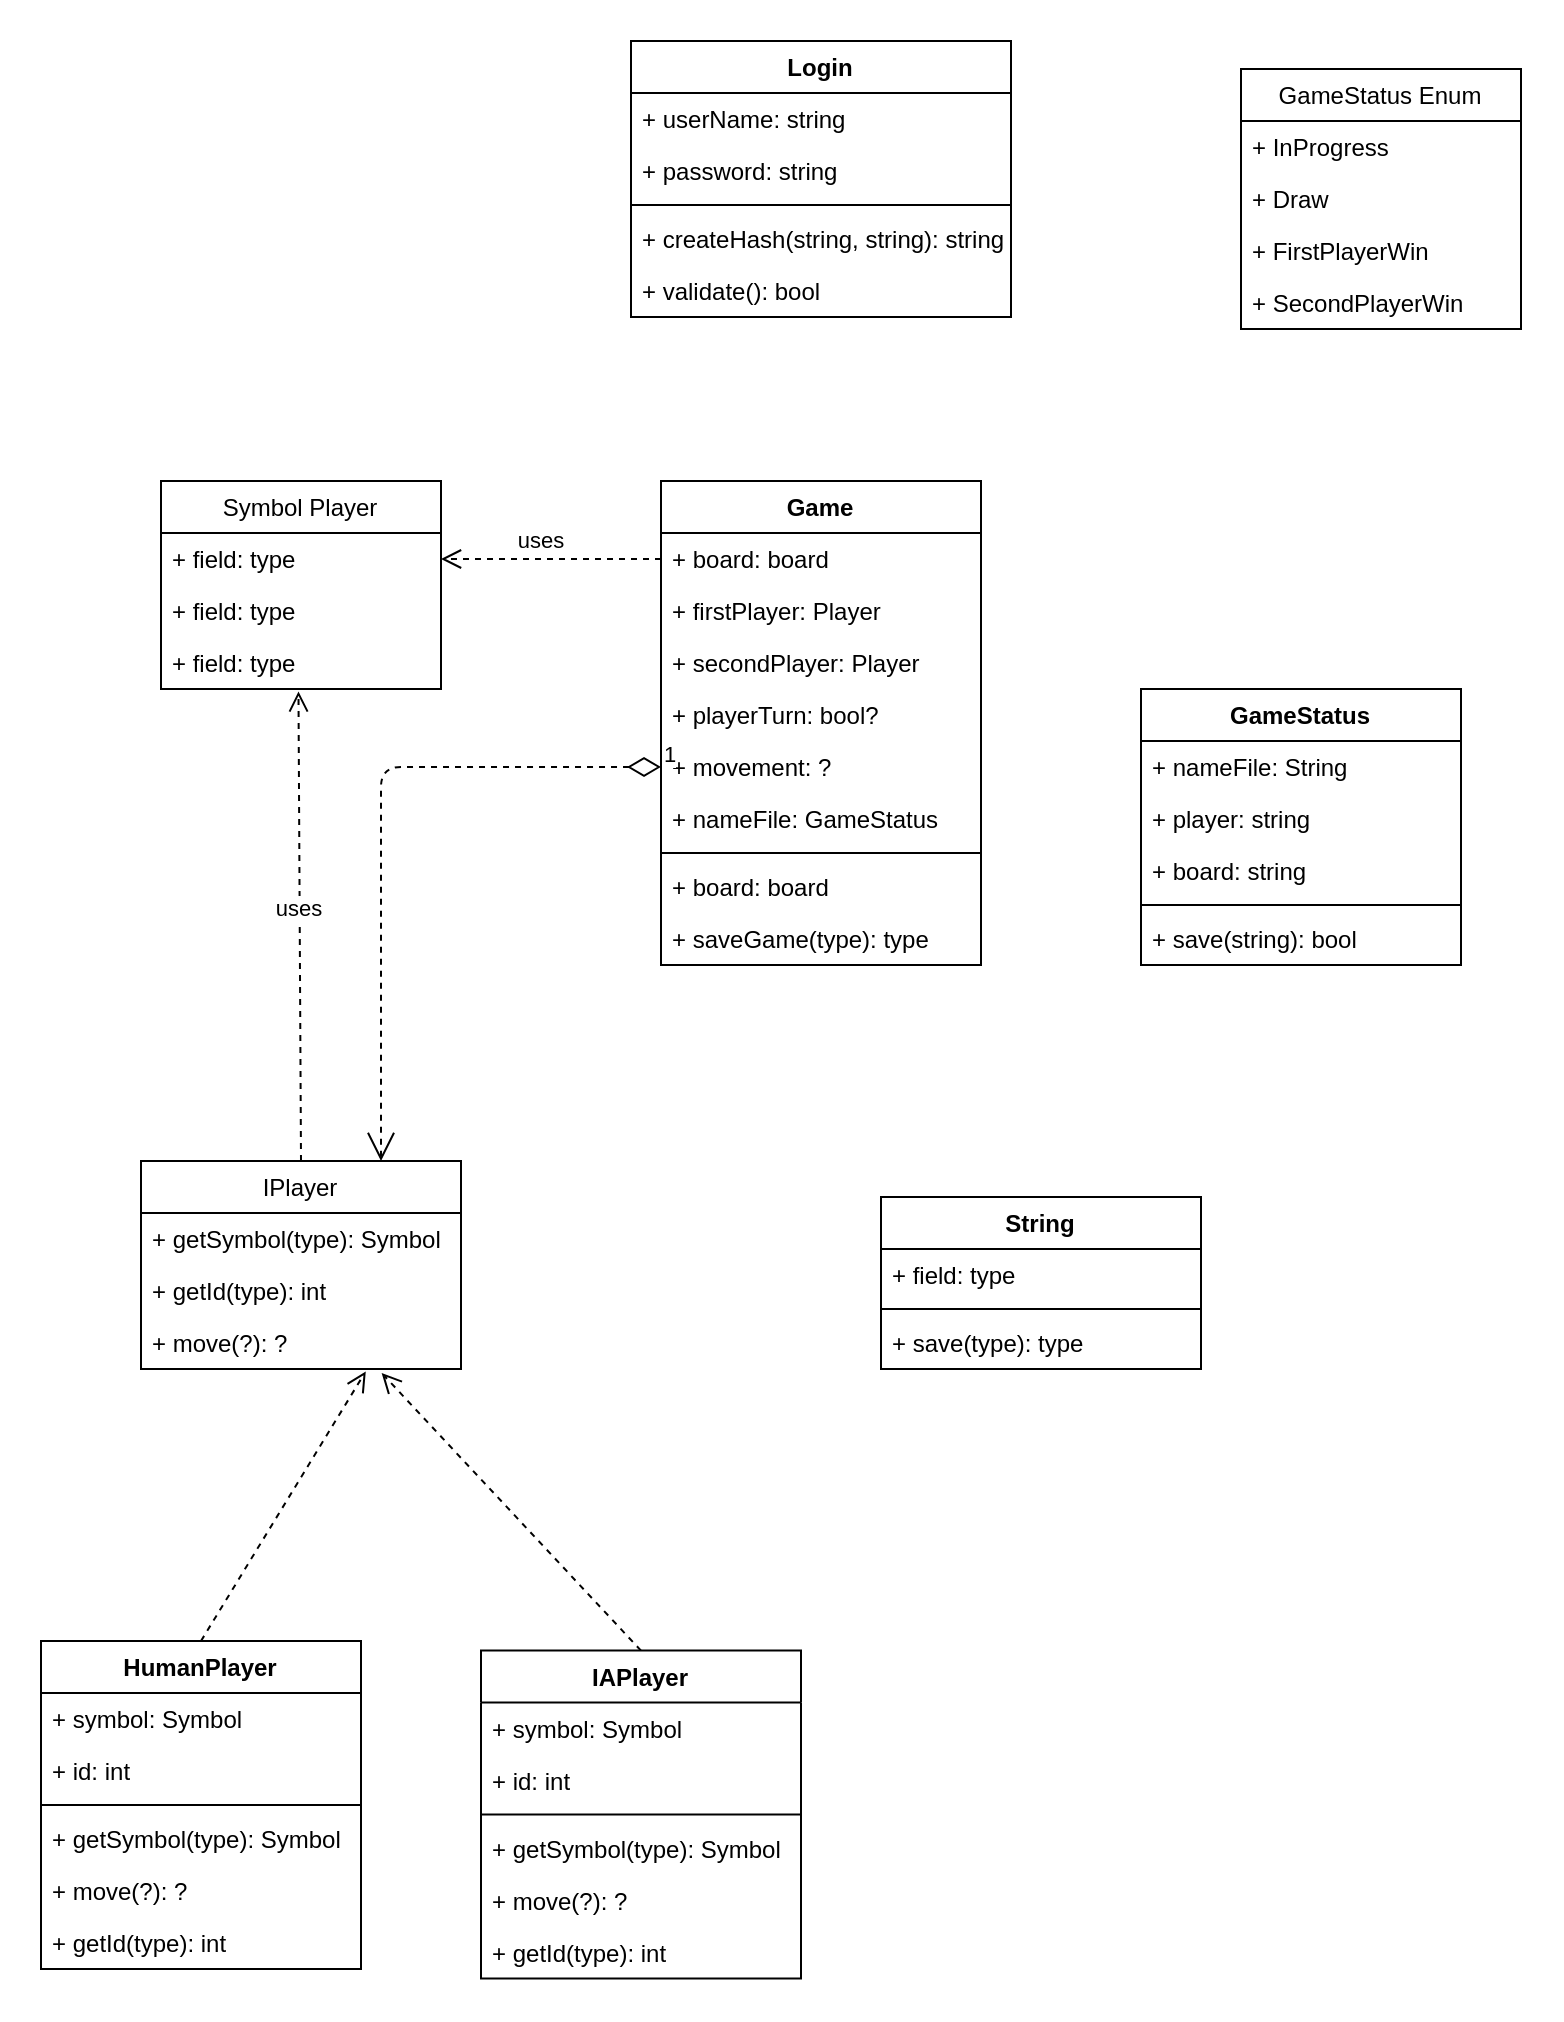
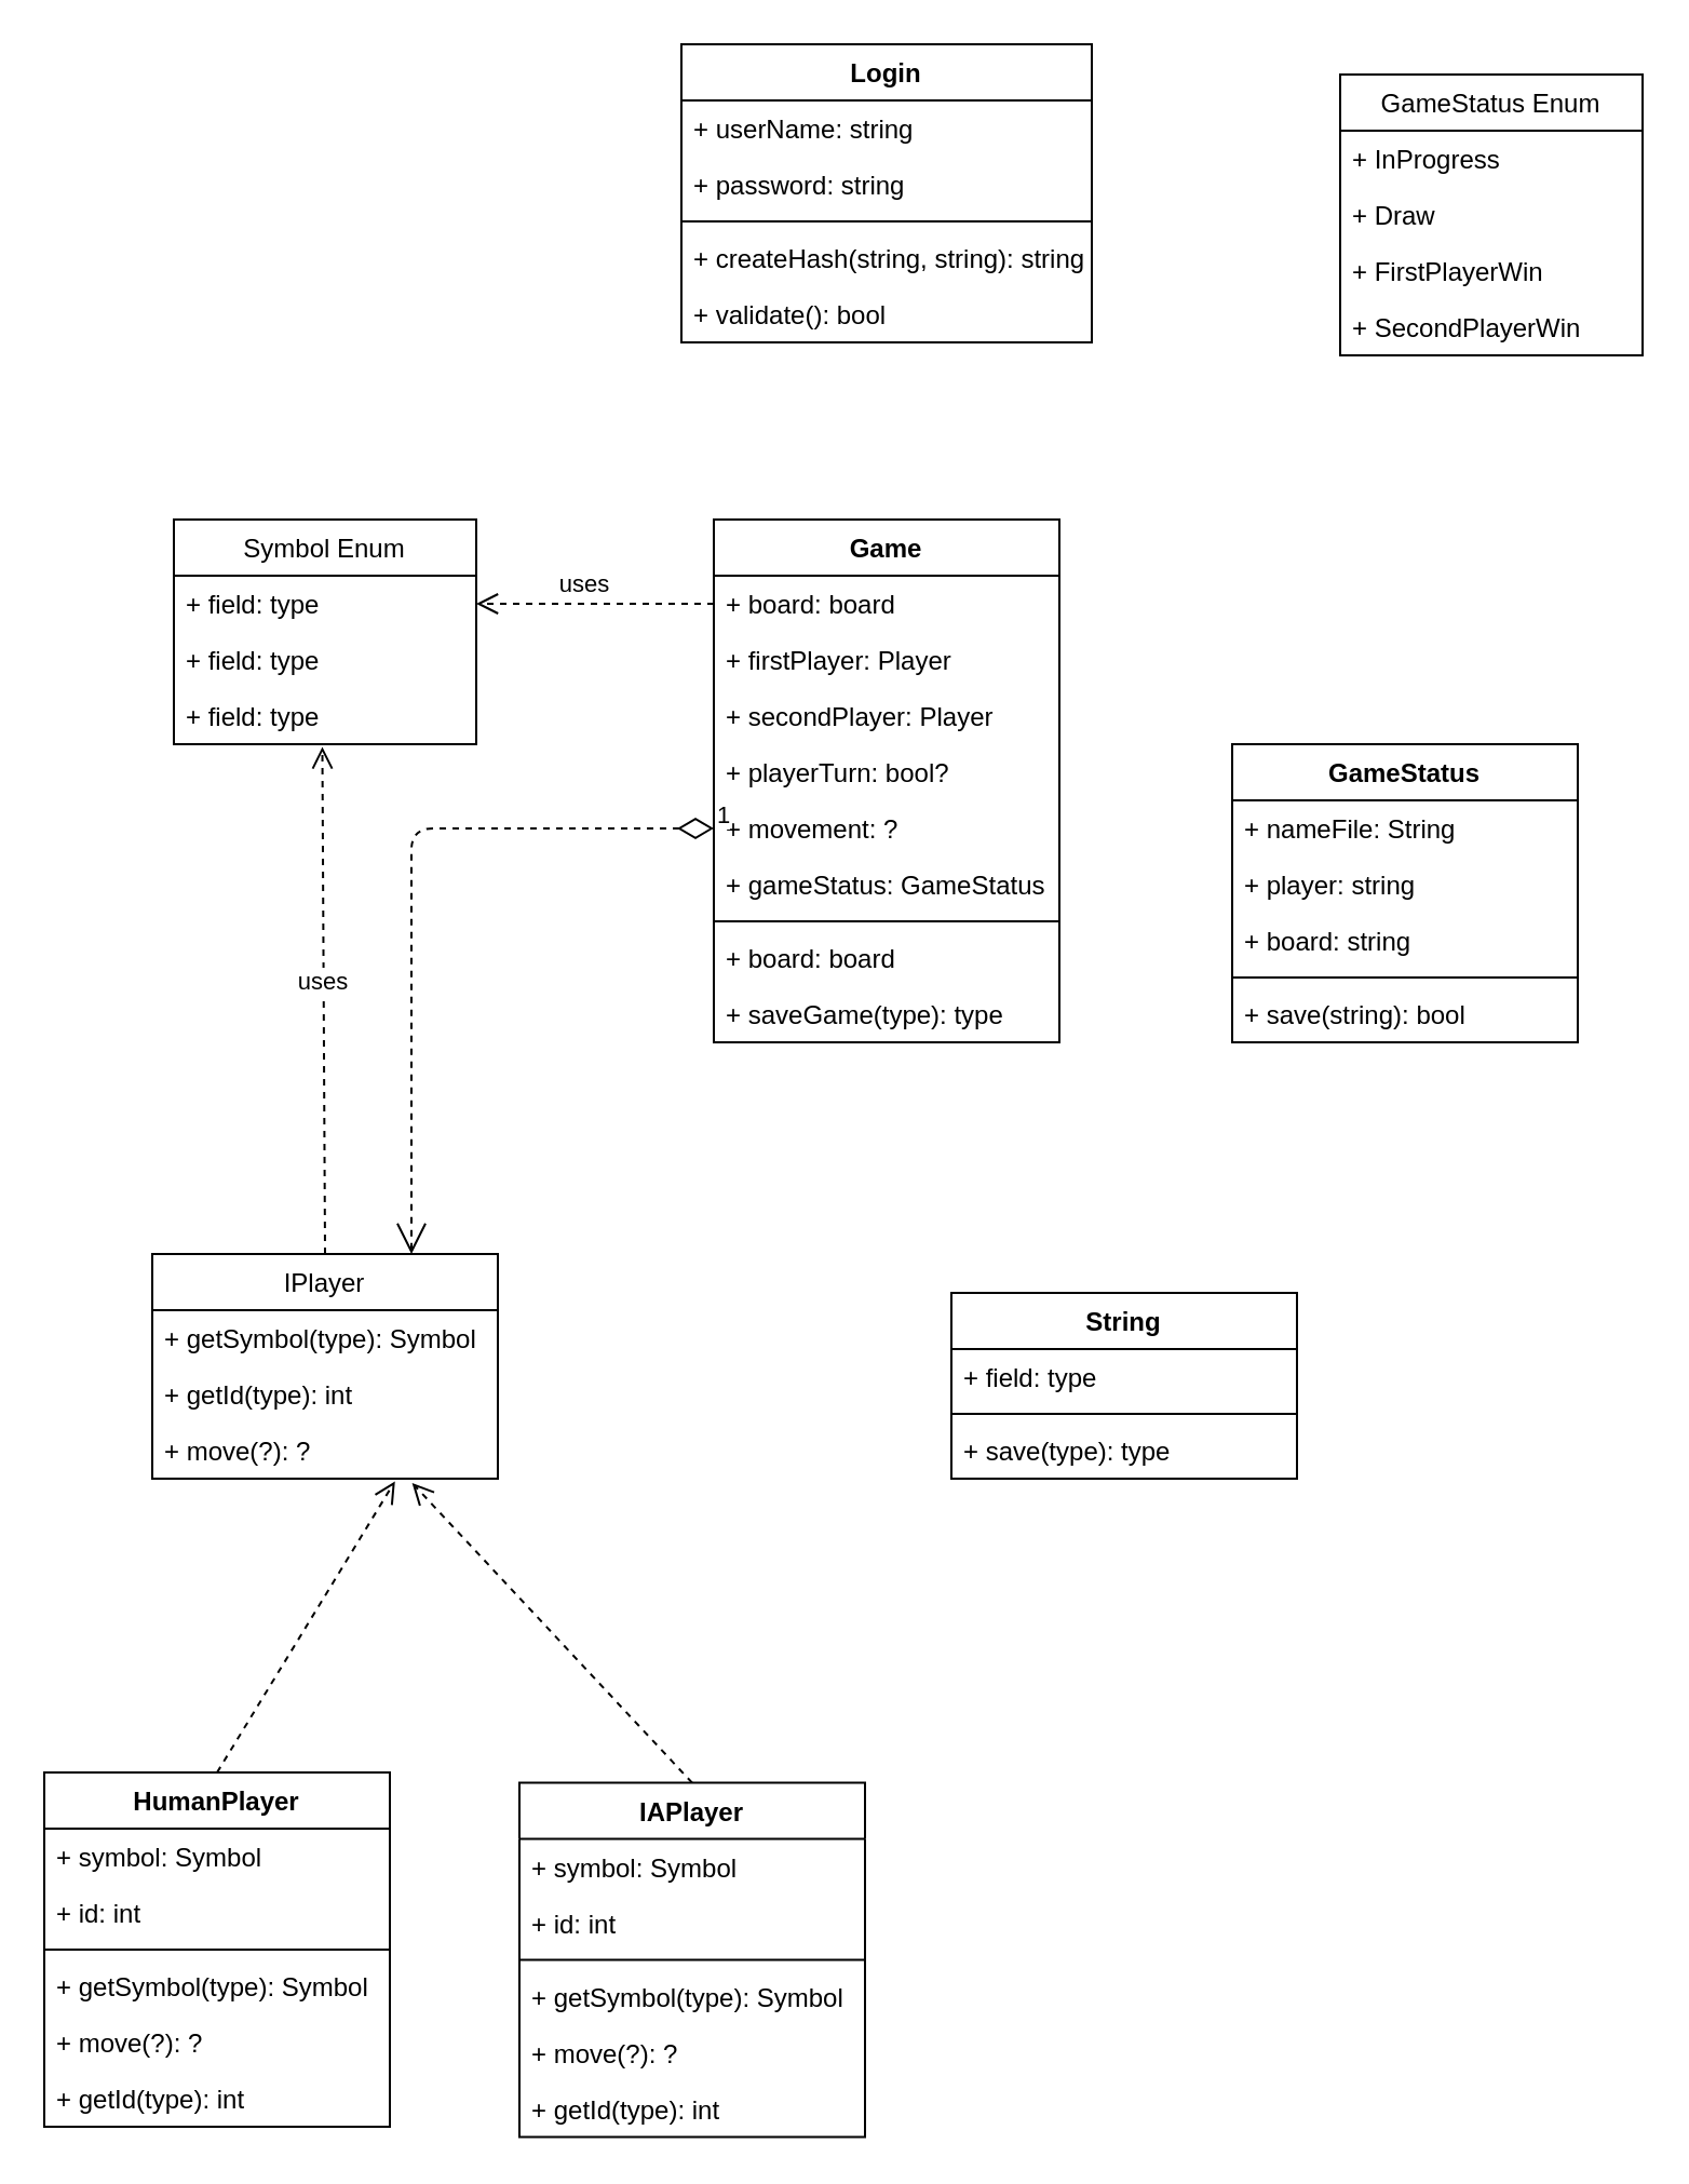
- <mxCell id="18" value="Symbol Player" style="swimlane;fontStyle=0;childLayout=stackLayout;horizontal=1;startSize=26;fillColor=none;horizontalStack=0;resizeParent=1;resizeParentMax=0;resizeLast=0;collapsible=1;marginBottom=0;" parent="1" vertex="1"><mxGeometry x="80" y="240" width="140" height="104" as="geometry" /></mxCell>
+ <mxCell id="18" value="Symbol Enum" style="swimlane;fontStyle=0;childLayout=stackLayout;horizontal=1;startSize=26;fillColor=none;horizontalStack=0;resizeParent=1;resizeParentMax=0;resizeLast=0;collapsible=1;marginBottom=0;" parent="1" vertex="1"><mxGeometry x="80" y="240" width="140" height="104" as="geometry" /></mxCell>
- <mxCell id="8" value="+ nameFile: GameStatus&#10;" style="text;strokeColor=none;fillColor=none;align=left;verticalAlign=top;spacingLeft=4;spacingRight=4;overflow=hidden;rotatable=0;points=[[0,0.5],[1,0.5]];portConstraint=eastwest;" parent="2" vertex="1"><mxGeometry y="156" width="160" height="26" as="geometry" /></mxCell>
+ <mxCell id="8" value="+ gameStatus: GameStatus&#10;" style="text;strokeColor=none;fillColor=none;align=left;verticalAlign=top;spacingLeft=4;spacingRight=4;overflow=hidden;rotatable=0;points=[[0,0.5],[1,0.5]];portConstraint=eastwest;" parent="2" vertex="1"><mxGeometry y="156" width="160" height="26" as="geometry" /></mxCell>
